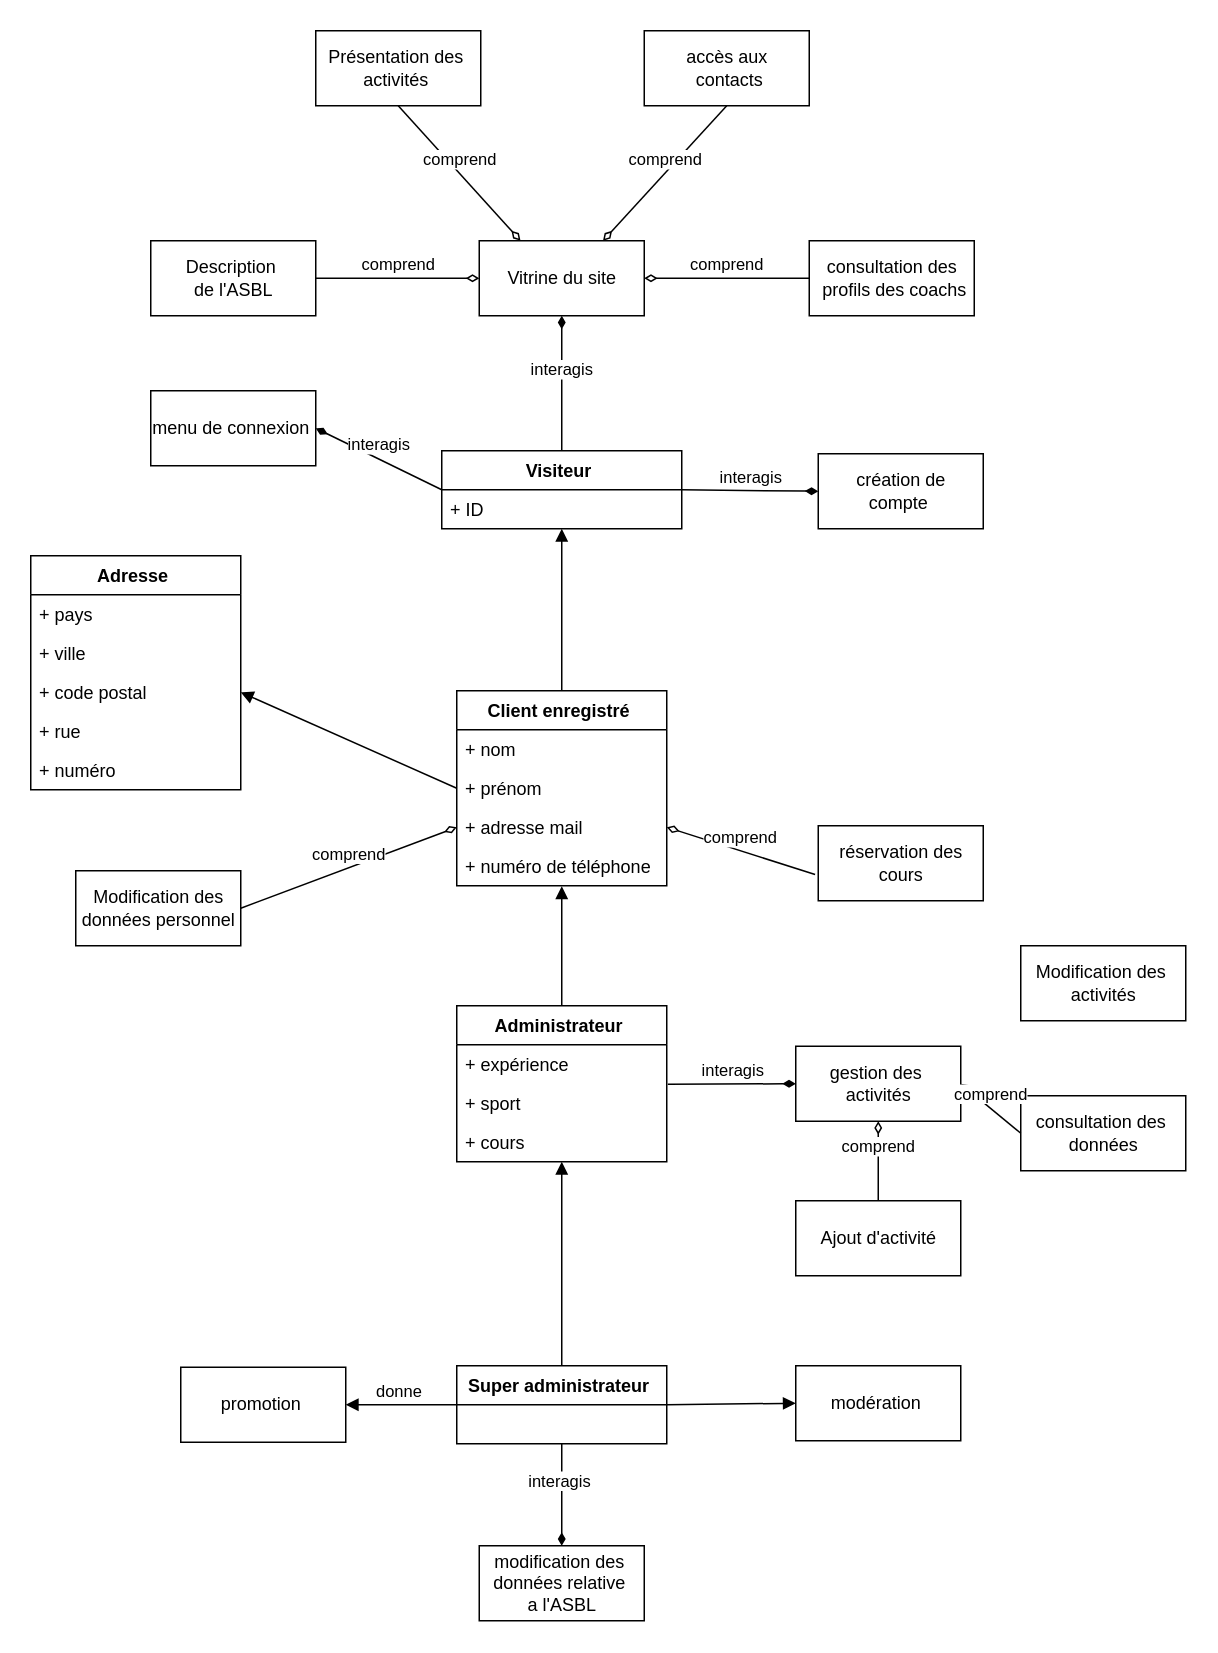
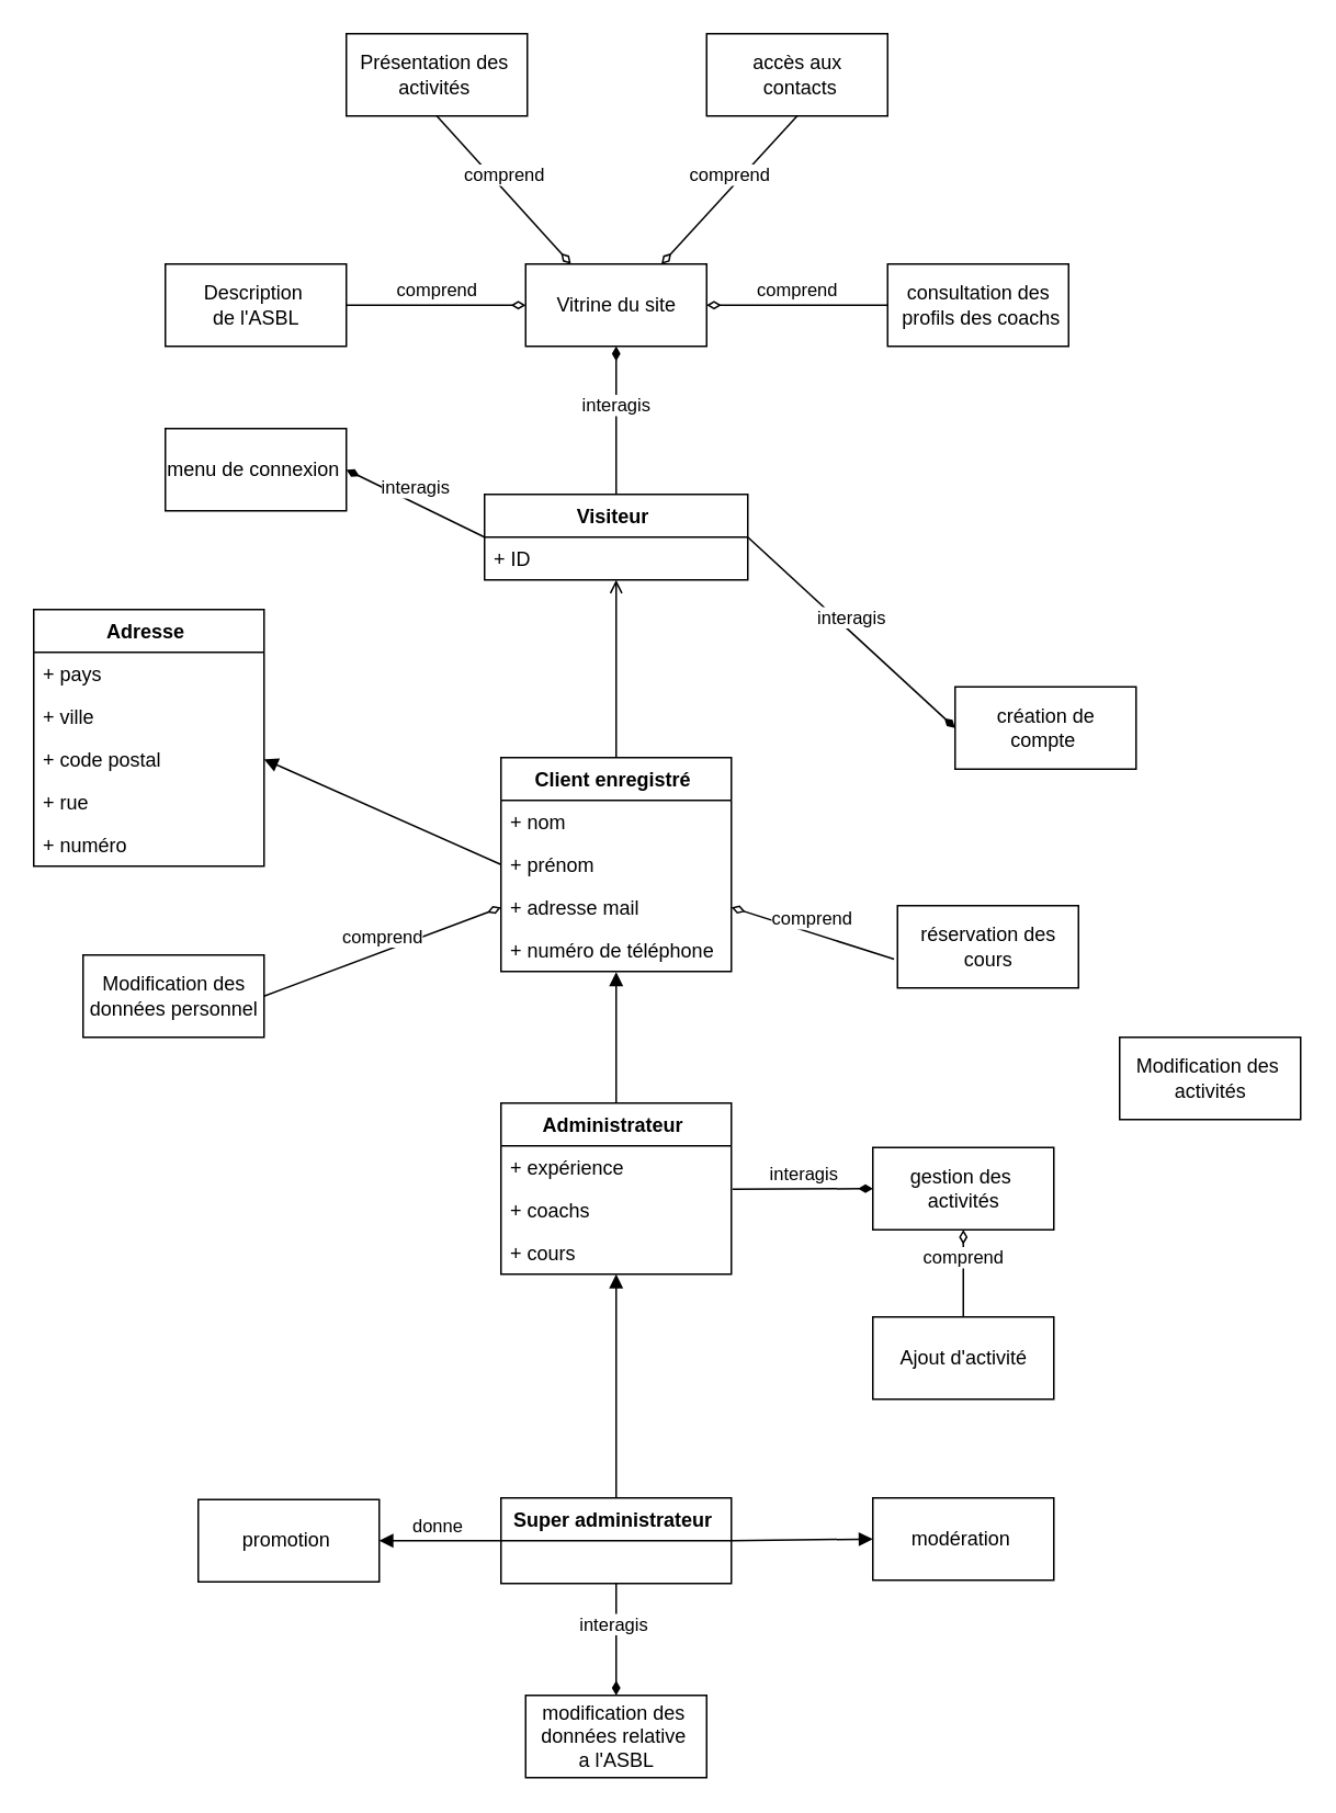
- <mxCell id="34" value="création de &lt;br&gt;compte&amp;nbsp;" style="html=1;" parent="1" vertex="1"><mxGeometry x="545" y="302" width="110" height="50" as="geometry" /></mxCell>
+ <mxCell id="34" value="création de &lt;br&gt;compte&amp;nbsp;" style="html=1;" parent="1" vertex="1"><mxGeometry x="580" y="417" width="110" height="50" as="geometry" /></mxCell>
- <mxCell id="23" value="" style="html=1;verticalAlign=bottom;endArrow=block;rounded=0;exitX=0.5;exitY=0;exitDx=0;exitDy=0;entryX=0.5;entryY=1;entryDx=0;entryDy=0;" parent="1" source="8" target="2" edge="1"><mxGeometry width="80" relative="1" as="geometry"><mxPoint x="320" y="640" as="sourcePoint" /><mxPoint x="140" y="660" as="targetPoint" /></mxGeometry></mxCell>
+ <mxCell id="23" value="" style="html=1;verticalAlign=bottom;endArrow=open;rounded=0;exitX=0.5;exitY=0;exitDx=0;exitDy=0;entryX=0.5;entryY=1;entryDx=0;entryDy=0;" parent="1" source="8" target="2" edge="1"><mxGeometry width="80" relative="1" as="geometry"><mxPoint x="320" y="640" as="sourcePoint" /><mxPoint x="140" y="660" as="targetPoint" /></mxGeometry></mxCell>
- <mxCell id="6" value="+ sport" style="text;strokeColor=none;fillColor=none;align=left;verticalAlign=top;spacingLeft=4;spacingRight=4;overflow=hidden;rotatable=0;points=[[0,0.5],[1,0.5]];portConstraint=eastwest;" parent="4" vertex="1"><mxGeometry y="52" width="140" height="26" as="geometry" /></mxCell>
+ <mxCell id="6" value="+ coachs" style="text;strokeColor=none;fillColor=none;align=left;verticalAlign=top;spacingLeft=4;spacingRight=4;overflow=hidden;rotatable=0;points=[[0,0.5],[1,0.5]];portConstraint=eastwest;" parent="4" vertex="1"><mxGeometry y="52" width="140" height="26" as="geometry" /></mxCell>
- <mxCell id="50" value="comprend" style="html=1;verticalAlign=bottom;endArrow=diamondThin;rounded=0;exitX=0;exitY=0.5;exitDx=0;exitDy=0;endFill=0;entryX=1;entryY=0.5;entryDx=0;entryDy=0;" edge="1" parent="1" source="49" target="47"><mxGeometry width="80" relative="1" as="geometry"><mxPoint x="610" y="766" as="sourcePoint" /><mxPoint x="660" y="780" as="targetPoint" /></mxGeometry></mxCell>
- <mxCell id="49" value="consultation des&amp;nbsp;&lt;br&gt;données" style="html=1;" vertex="1" parent="1"><mxGeometry x="680" y="730" width="110" height="50" as="geometry" /></mxCell>
